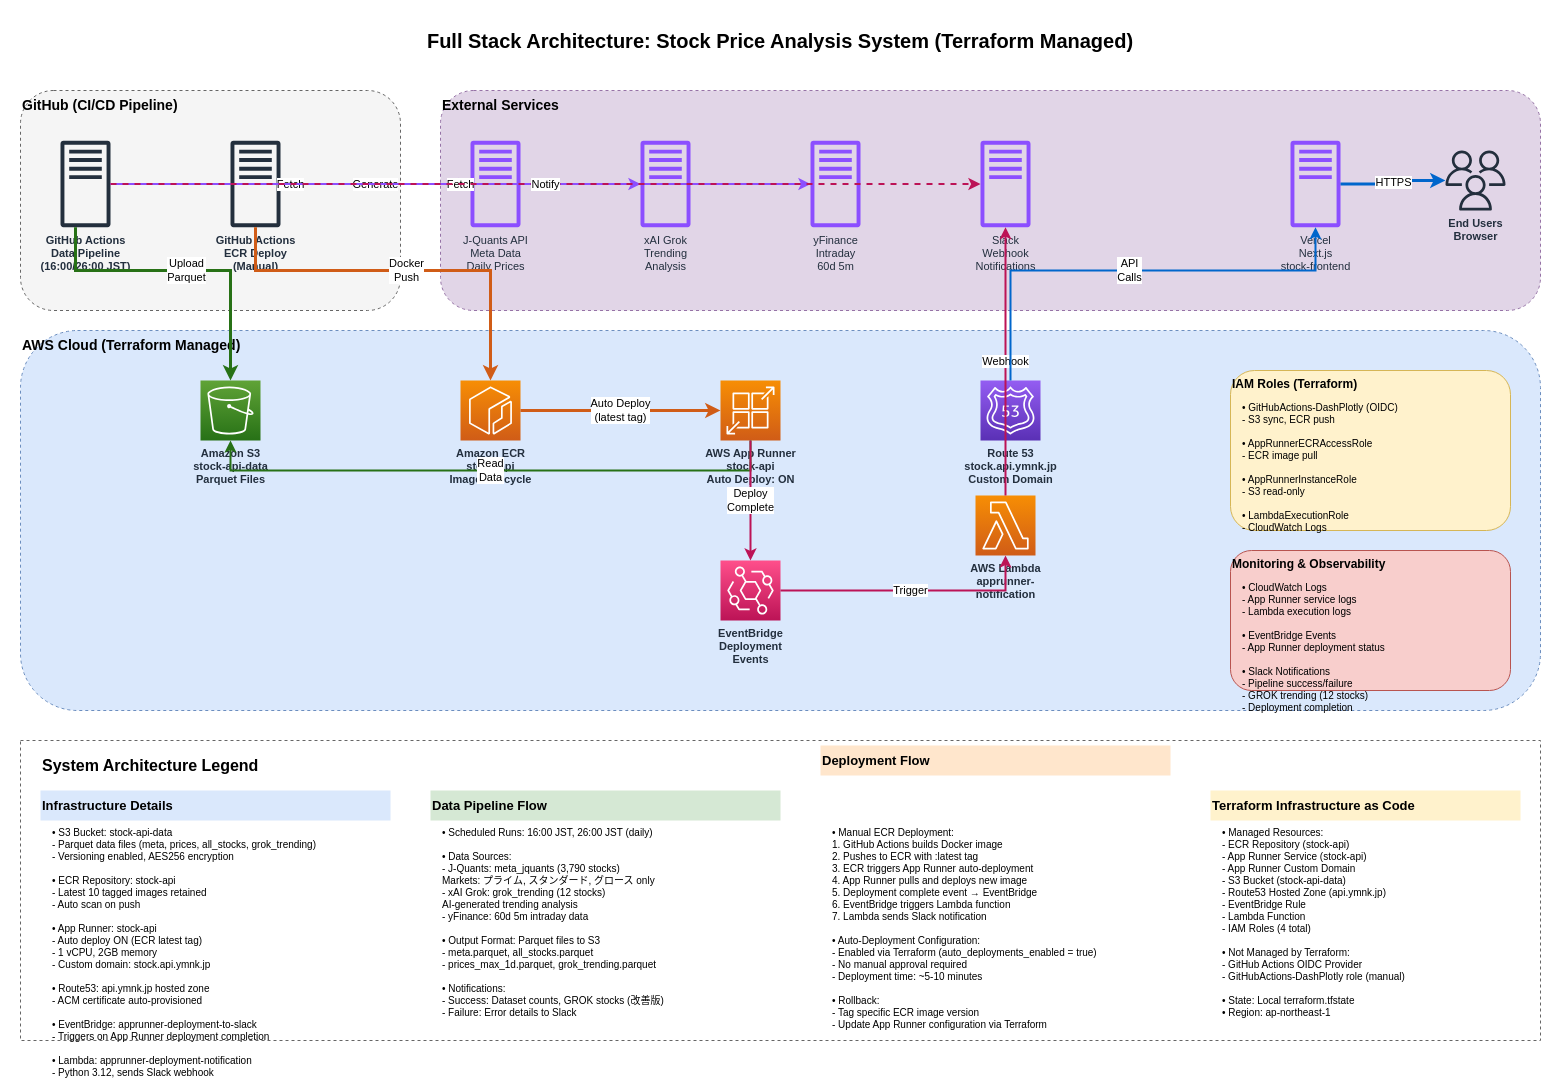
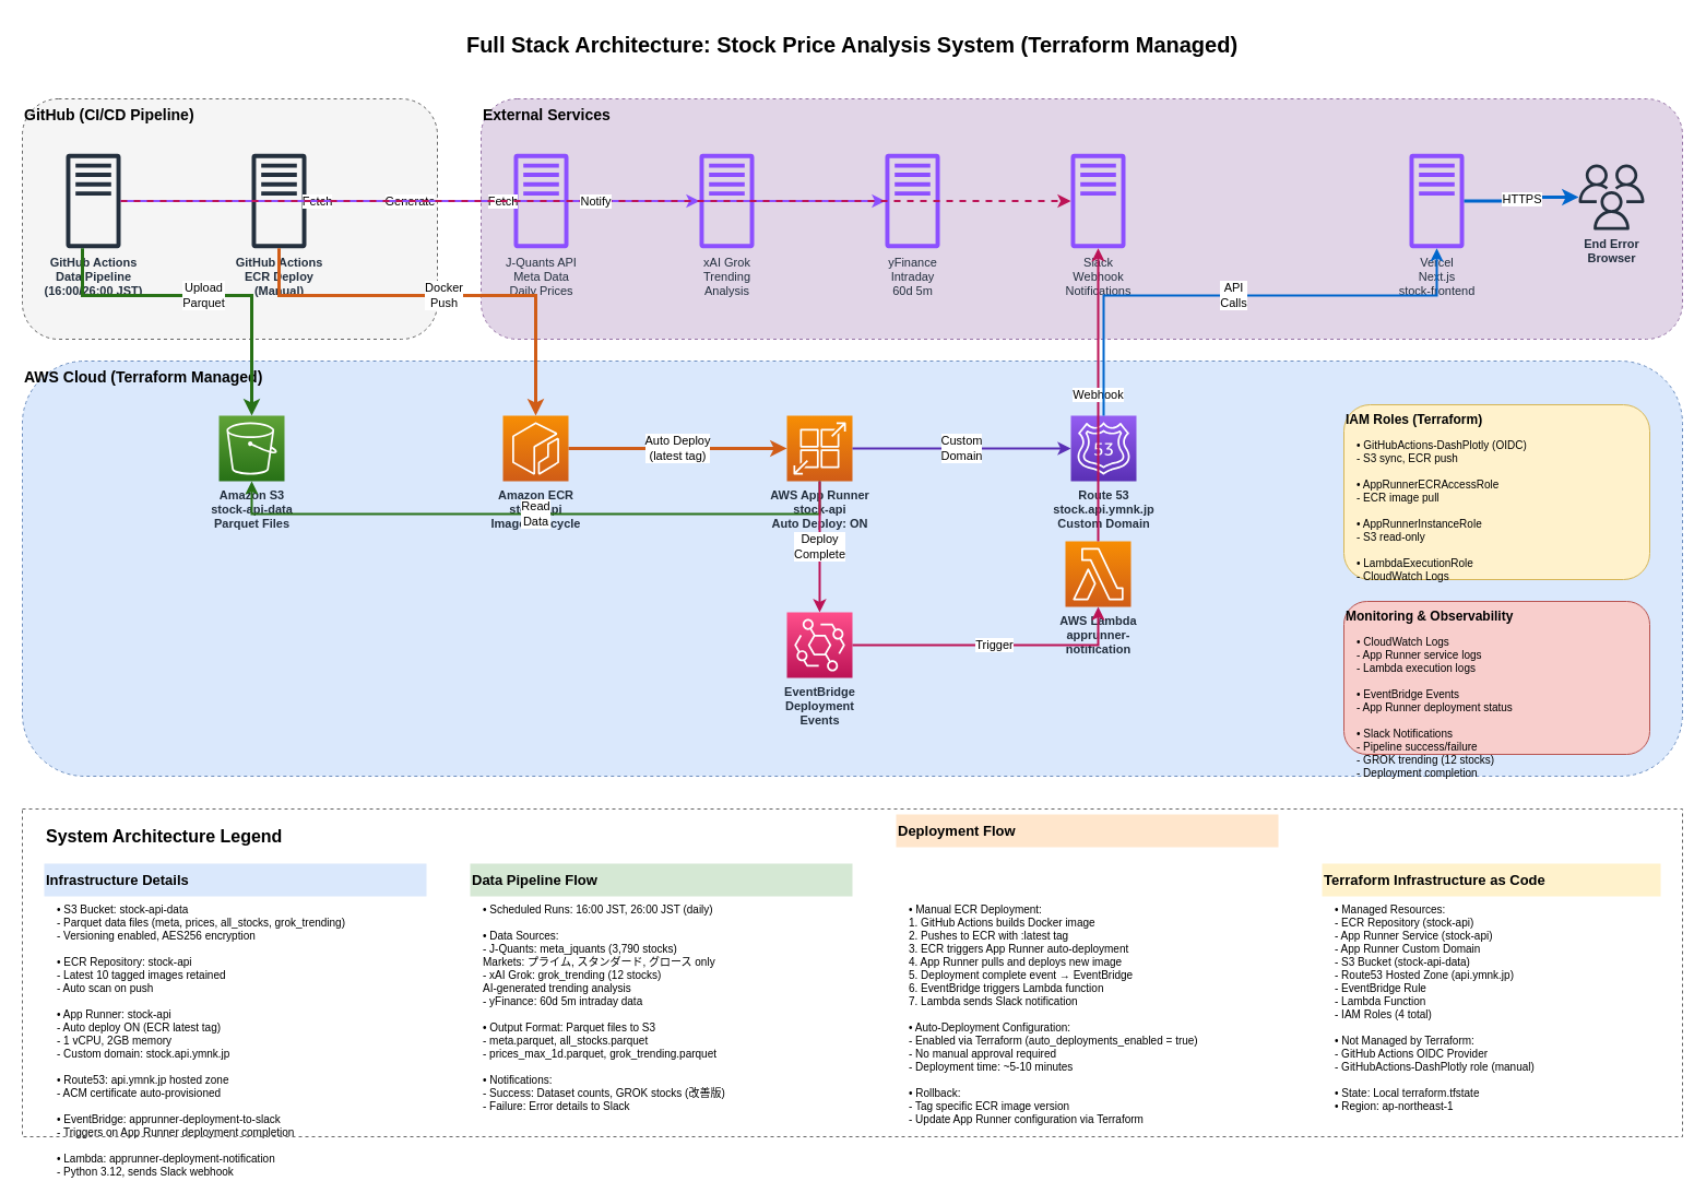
- <mxCell id="13" value="End Users&#10;Browser" style="sketch=0;outlineConnect=0;fontColor=#232F3E;gradientColor=none;fillColor=#232F3D;strokeColor=none;dashed=0;verticalLabelPosition=bottom;verticalAlign=top;align=center;html=1;fontSize=11;fontStyle=1;aspect=fixed;pointerEvents=1;shape=mxgraph.aws4.users;" vertex="1" parent="1"><mxGeometry x="1445" y="150" width="60" height="60" as="geometry" /></mxCell>
+ <mxCell id="13" value="End Error&#10;Browser" style="sketch=0;outlineConnect=0;fontColor=#232F3E;gradientColor=none;fillColor=#232F3D;strokeColor=none;dashed=0;verticalLabelPosition=bottom;verticalAlign=top;align=center;html=1;fontSize=11;fontStyle=1;aspect=fixed;pointerEvents=1;shape=mxgraph.aws4.users;" vertex="1" parent="1"><mxGeometry x="1445" y="150" width="60" height="60" as="geometry" /></mxCell>
+ <mxCell id="32" value="Custom&#10;Domain" style="edgeStyle=orthogonalEdgeStyle;rounded=0;orthogonalLoop=1;jettySize=auto;html=1;strokeColor=#5A30B5;strokeWidth=2;" edge="1" parent="1" source="16" target="17"><mxGeometry relative="1" as="geometry" /></mxCell>
